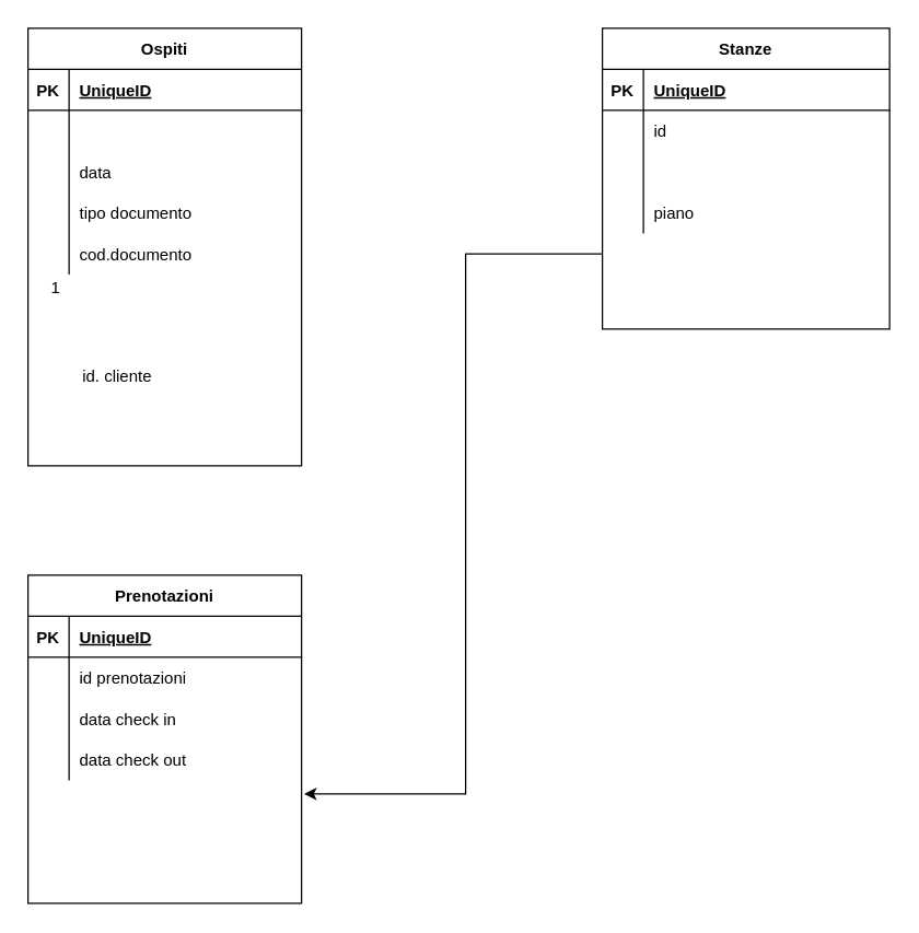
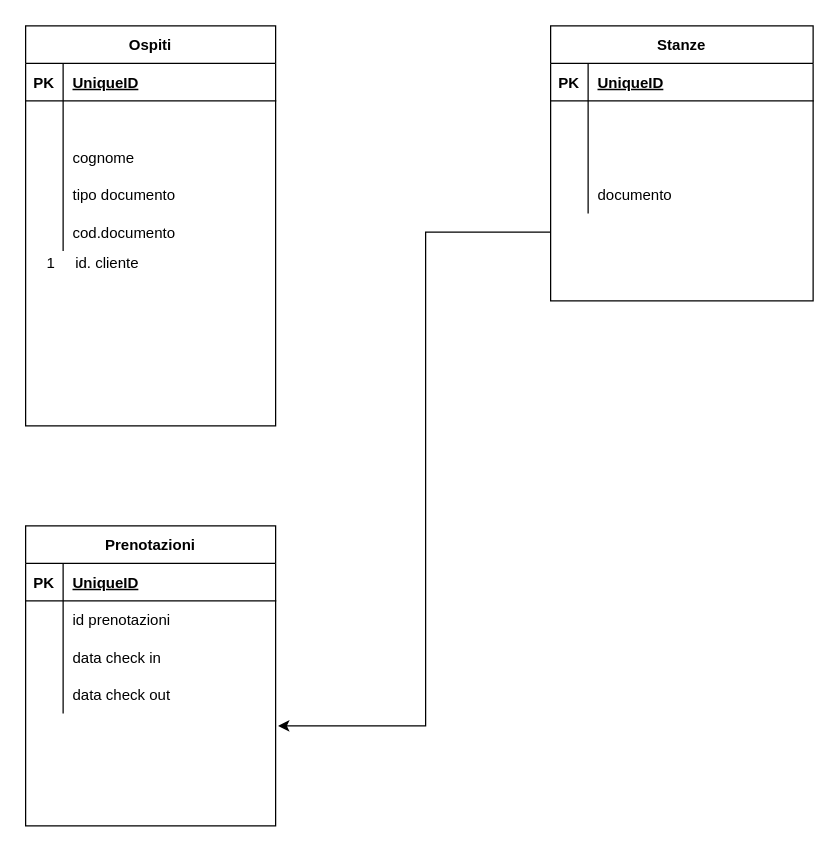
- <mxCell id="24" value="id" style="shape=partialRectangle;connectable=0;fillColor=none;top=0;left=0;bottom=0;right=0;align=left;spacingLeft=6;overflow=hidden;" vertex="1" parent="22"><mxGeometry x="30" width="180" height="30" as="geometry" /></mxCell>
- <mxCell id="10" value="data" style="shape=partialRectangle;connectable=0;fillColor=none;top=0;left=0;bottom=0;right=0;align=left;spacingLeft=6;overflow=hidden;" vertex="1" parent="8"><mxGeometry x="30" width="170" height="30" as="geometry" /></mxCell>
+ <mxCell id="10" value="cognome" style="shape=partialRectangle;connectable=0;fillColor=none;top=0;left=0;bottom=0;right=0;align=left;spacingLeft=6;overflow=hidden;" vertex="1" parent="8"><mxGeometry x="30" width="170" height="30" as="geometry" /></mxCell>
- <mxCell id="29" value="piano" style="shape=partialRectangle;connectable=0;fillColor=none;top=0;left=0;bottom=0;right=0;align=left;spacingLeft=6;overflow=hidden;" vertex="1" parent="27"><mxGeometry x="30" width="180" height="30" as="geometry" /></mxCell>
+ <mxCell id="29" value="documento" style="shape=partialRectangle;connectable=0;fillColor=none;top=0;left=0;bottom=0;right=0;align=left;spacingLeft=6;overflow=hidden;" vertex="1" parent="27"><mxGeometry x="30" width="180" height="30" as="geometry" /></mxCell>
- <mxCell id="43" value="id. cliente&lt;br&gt;" style="text;html=1;align=center;verticalAlign=middle;resizable=0;points=[];autosize=1;" vertex="1" parent="1"><mxGeometry x="50" y="265" width="70" height="20" as="geometry" /></mxCell>
+ <mxCell id="43" value="id. cliente&lt;br&gt;" style="text;html=1;align=center;verticalAlign=middle;resizable=0;points=[];autosize=1;" vertex="1" parent="1"><mxGeometry x="50" y="200" width="70" height="20" as="geometry" /></mxCell>
